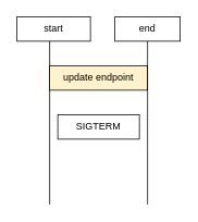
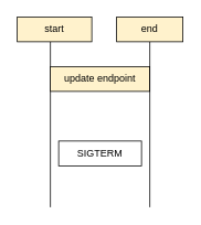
- <mxCell id="5" value="start" style="rounded=0;whiteSpace=wrap;html=1;" vertex="1" parent="1"><mxGeometry x="20" y="20" width="90" height="30" as="geometry" /></mxCell>
+ <mxCell id="5" value="start" style="rounded=0;whiteSpace=wrap;html=1;fillColor=#fff2cc;" vertex="1" parent="1"><mxGeometry x="20" y="20" width="90" height="30" as="geometry" /></mxCell>
- <mxCell id="7" value="end" style="rounded=0;whiteSpace=wrap;html=1;" vertex="1" parent="1"><mxGeometry x="140" y="20" width="80" height="30" as="geometry" /></mxCell>
+ <mxCell id="7" value="end" style="rounded=0;whiteSpace=wrap;html=1;fillColor=#fff2cc;" vertex="1" parent="1"><mxGeometry x="140" y="20" width="80" height="30" as="geometry" /></mxCell>
- <mxCell id="4" value="SIGTERM" style="rounded=0;whiteSpace=wrap;html=1;" vertex="1" parent="1"><mxGeometry x="70" y="140" width="100" height="30" as="geometry" /></mxCell>
+ <mxCell id="4" value="SIGTERM" style="rounded=0;whiteSpace=wrap;html=1;" vertex="1" parent="1"><mxGeometry x="70" y="170" width="100" height="30" as="geometry" /></mxCell>
